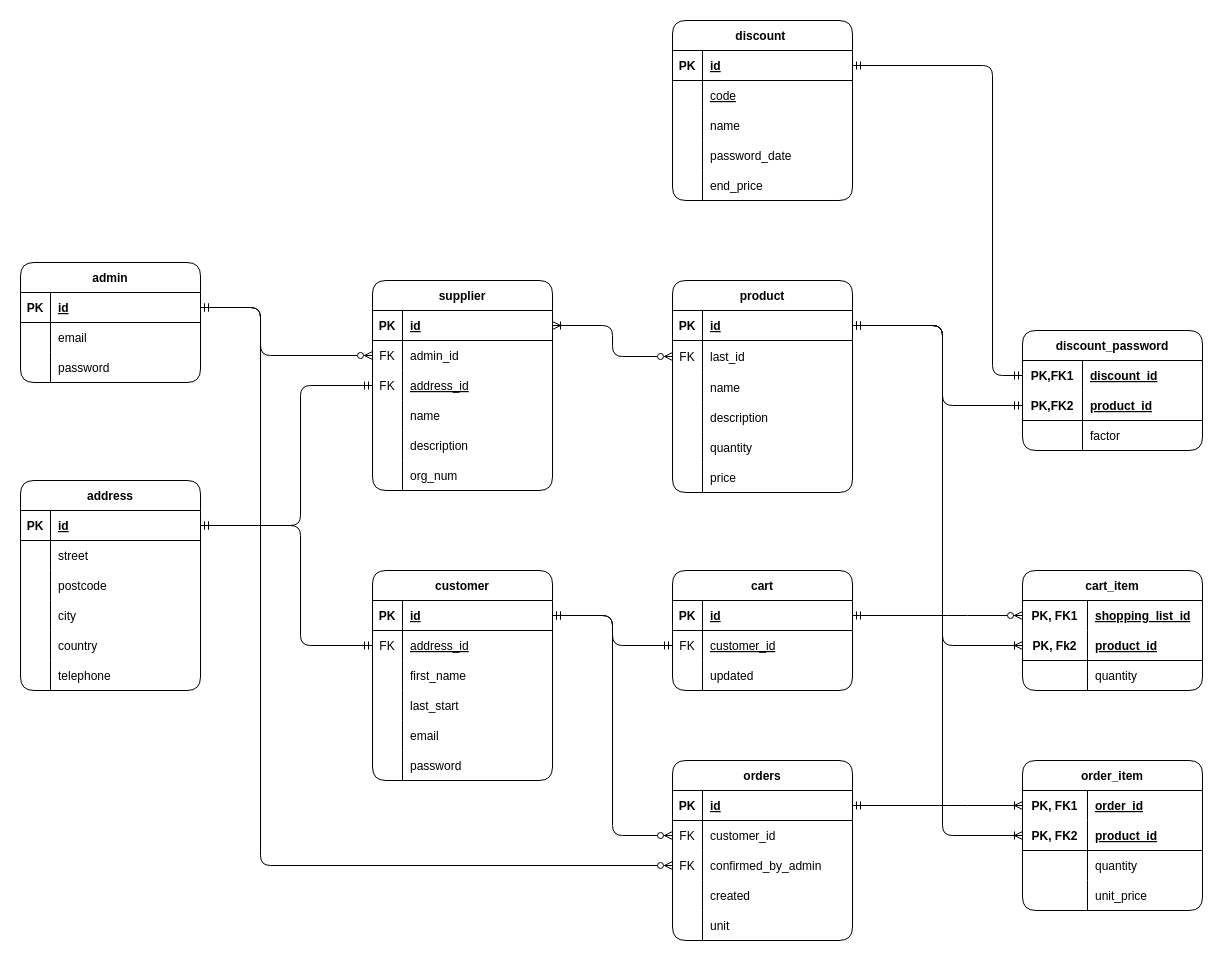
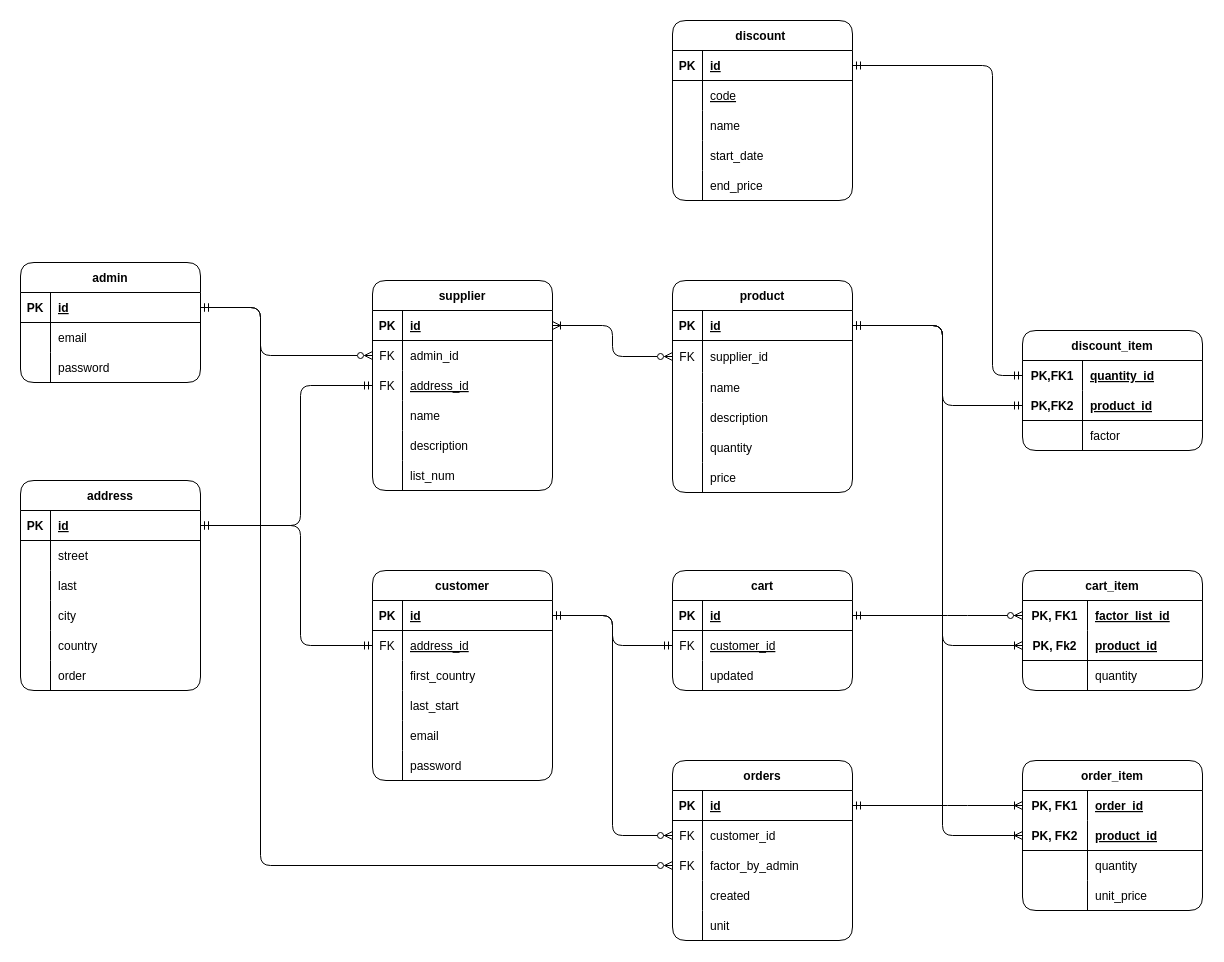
- <mxCell id="158" value="password_date" style="shape=partialRectangle;connectable=0;fillColor=none;top=0;left=0;bottom=0;right=0;align=left;spacingLeft=6;overflow=hidden;" parent="156" vertex="1"><mxGeometry x="30" width="150" height="30" as="geometry"><mxRectangle width="150" height="30" as="alternateBounds" /></mxGeometry></mxCell>
+ <mxCell id="158" value="start_date" style="shape=partialRectangle;connectable=0;fillColor=none;top=0;left=0;bottom=0;right=0;align=left;spacingLeft=6;overflow=hidden;" parent="156" vertex="1"><mxGeometry x="30" width="150" height="30" as="geometry"><mxRectangle width="150" height="30" as="alternateBounds" /></mxGeometry></mxCell>
- <mxCell id="162" value="discount_password" style="shape=table;startSize=30;container=1;collapsible=1;childLayout=tableLayout;fixedRows=1;rowLines=0;fontStyle=1;align=center;resizeLast=1;rounded=1;" parent="1" vertex="1"><mxGeometry x="1022" y="330" width="180" height="120" as="geometry" /></mxCell>
+ <mxCell id="162" value="discount_item" style="shape=table;startSize=30;container=1;collapsible=1;childLayout=tableLayout;fixedRows=1;rowLines=0;fontStyle=1;align=center;resizeLast=1;rounded=1;" parent="1" vertex="1"><mxGeometry x="1022" y="330" width="180" height="120" as="geometry" /></mxCell>
- <mxCell id="80" value="last_id" style="shape=partialRectangle;connectable=0;fillColor=none;top=0;left=0;bottom=0;right=0;align=left;spacingLeft=6;overflow=hidden;" parent="78" vertex="1"><mxGeometry x="30" width="150" height="32" as="geometry"><mxRectangle width="150" height="32" as="alternateBounds" /></mxGeometry></mxCell>
+ <mxCell id="80" value="supplier_id" style="shape=partialRectangle;connectable=0;fillColor=none;top=0;left=0;bottom=0;right=0;align=left;spacingLeft=6;overflow=hidden;" parent="78" vertex="1"><mxGeometry x="30" width="150" height="32" as="geometry"><mxRectangle width="150" height="32" as="alternateBounds" /></mxGeometry></mxCell>
- <mxCell id="165" value="discount_id" style="shape=partialRectangle;connectable=0;fillColor=none;top=0;left=0;bottom=0;right=0;align=left;spacingLeft=6;fontStyle=5;overflow=hidden;" parent="163" vertex="1"><mxGeometry x="60" width="120" height="30" as="geometry"><mxRectangle width="120" height="30" as="alternateBounds" /></mxGeometry></mxCell>
+ <mxCell id="165" value="quantity_id" style="shape=partialRectangle;connectable=0;fillColor=none;top=0;left=0;bottom=0;right=0;align=left;spacingLeft=6;fontStyle=5;overflow=hidden;" parent="163" vertex="1"><mxGeometry x="60" width="120" height="30" as="geometry"><mxRectangle width="120" height="30" as="alternateBounds" /></mxGeometry></mxCell>
- <mxCell id="113" value="org_num" style="shape=partialRectangle;connectable=0;fillColor=none;top=0;left=0;bottom=0;right=0;align=left;spacingLeft=6;overflow=hidden;rounded=1;" vertex="1" parent="111"><mxGeometry x="30" width="150" height="30" as="geometry"><mxRectangle width="150" height="30" as="alternateBounds" /></mxGeometry></mxCell>
+ <mxCell id="113" value="list_num" style="shape=partialRectangle;connectable=0;fillColor=none;top=0;left=0;bottom=0;right=0;align=left;spacingLeft=6;overflow=hidden;rounded=1;" vertex="1" parent="111"><mxGeometry x="30" width="150" height="30" as="geometry"><mxRectangle width="150" height="30" as="alternateBounds" /></mxGeometry></mxCell>
- <mxCell id="124" value="postcode" style="shape=partialRectangle;connectable=0;fillColor=none;top=0;left=0;bottom=0;right=0;align=left;spacingLeft=6;overflow=hidden;" parent="122" vertex="1"><mxGeometry x="30" width="150" height="30" as="geometry"><mxRectangle width="150" height="30" as="alternateBounds" /></mxGeometry></mxCell>
+ <mxCell id="124" value="last" style="shape=partialRectangle;connectable=0;fillColor=none;top=0;left=0;bottom=0;right=0;align=left;spacingLeft=6;overflow=hidden;" parent="122" vertex="1"><mxGeometry x="30" width="150" height="30" as="geometry"><mxRectangle width="150" height="30" as="alternateBounds" /></mxGeometry></mxCell>
- <mxCell id="34" value="shopping_list_id" style="shape=partialRectangle;connectable=0;fillColor=none;top=0;left=0;bottom=0;right=0;align=left;spacingLeft=6;fontStyle=5;overflow=hidden;" parent="32" vertex="1"><mxGeometry x="65.0" width="115.0" height="30" as="geometry"><mxRectangle width="115.0" height="30" as="alternateBounds" /></mxGeometry></mxCell>
+ <mxCell id="34" value="factor_list_id" style="shape=partialRectangle;connectable=0;fillColor=none;top=0;left=0;bottom=0;right=0;align=left;spacingLeft=6;fontStyle=5;overflow=hidden;" parent="32" vertex="1"><mxGeometry x="65.0" width="115.0" height="30" as="geometry"><mxRectangle width="115.0" height="30" as="alternateBounds" /></mxGeometry></mxCell>
- <mxCell id="133" value="telephone" style="shape=partialRectangle;connectable=0;fillColor=none;top=0;left=0;bottom=0;right=0;align=left;spacingLeft=6;overflow=hidden;" parent="131" vertex="1"><mxGeometry x="30" width="150" height="30" as="geometry"><mxRectangle width="150" height="30" as="alternateBounds" /></mxGeometry></mxCell>
+ <mxCell id="133" value="order" style="shape=partialRectangle;connectable=0;fillColor=none;top=0;left=0;bottom=0;right=0;align=left;spacingLeft=6;overflow=hidden;" parent="131" vertex="1"><mxGeometry x="30" width="150" height="30" as="geometry"><mxRectangle width="150" height="30" as="alternateBounds" /></mxGeometry></mxCell>
- <mxCell id="11" value="first_name" style="shape=partialRectangle;connectable=0;fillColor=none;top=0;left=0;bottom=0;right=0;align=left;spacingLeft=6;overflow=hidden;" parent="9" vertex="1"><mxGeometry x="30" width="150" height="30" as="geometry"><mxRectangle width="150" height="30" as="alternateBounds" /></mxGeometry></mxCell>
+ <mxCell id="11" value="first_country" style="shape=partialRectangle;connectable=0;fillColor=none;top=0;left=0;bottom=0;right=0;align=left;spacingLeft=6;overflow=hidden;" parent="9" vertex="1"><mxGeometry x="30" width="150" height="30" as="geometry"><mxRectangle width="150" height="30" as="alternateBounds" /></mxGeometry></mxCell>
- <mxCell id="52" value="confirmed_by_admin" style="shape=partialRectangle;connectable=0;fillColor=none;top=0;left=0;bottom=0;right=0;align=left;spacingLeft=6;fontStyle=0;overflow=hidden;" parent="50" vertex="1"><mxGeometry x="30" width="150" height="30" as="geometry"><mxRectangle width="150" height="30" as="alternateBounds" /></mxGeometry></mxCell>
+ <mxCell id="52" value="factor_by_admin" style="shape=partialRectangle;connectable=0;fillColor=none;top=0;left=0;bottom=0;right=0;align=left;spacingLeft=6;fontStyle=0;overflow=hidden;" parent="50" vertex="1"><mxGeometry x="30" width="150" height="30" as="geometry"><mxRectangle width="150" height="30" as="alternateBounds" /></mxGeometry></mxCell>
